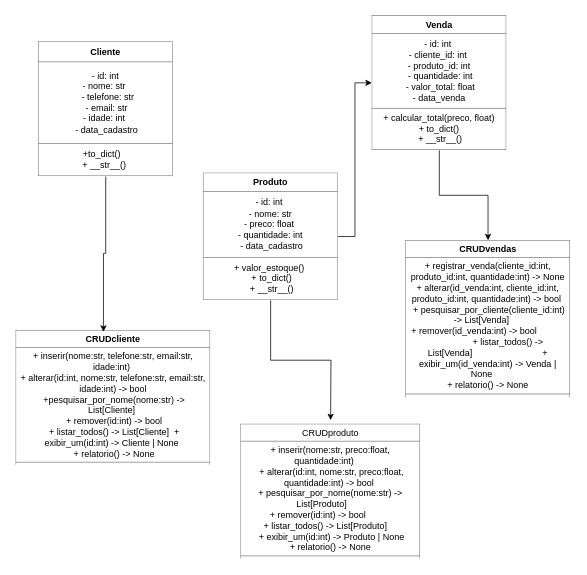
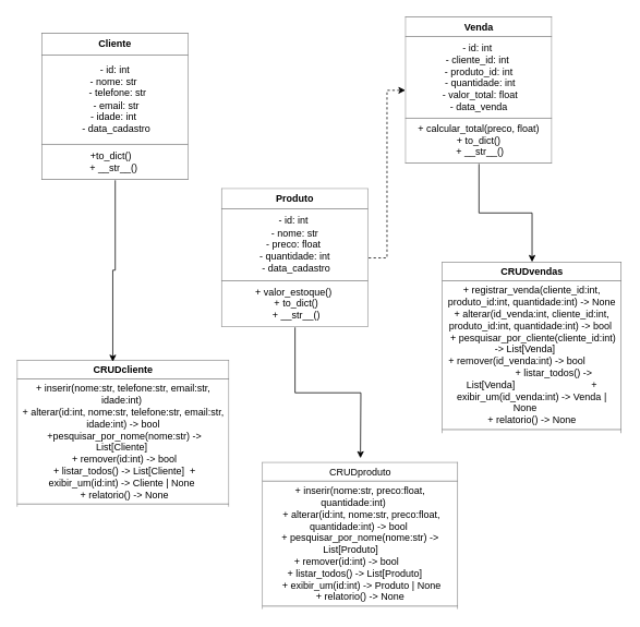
- <mxCell id="2" value="&lt;table border=&quot;1&quot; width=&quot;100%&quot; height=&quot;100%&quot; cellpadding=&quot;4&quot; style=&quot;width:100%;height:100%;border-collapse:collapse;&quot;&gt;&lt;tbody&gt;&lt;tr&gt;&lt;th align=&quot;center&quot;&gt;Cliente&lt;/th&gt;&lt;/tr&gt;&lt;tr&gt;&lt;td align=&quot;center&quot;&gt;- id: int &lt;br&gt;- nome: str&amp;nbsp;&lt;br&gt;&amp;nbsp; - telefone: str&lt;br&gt;&amp;nbsp; - email: str&amp;nbsp; &lt;br&gt;-&amp;nbsp;idade: int&amp;nbsp;&lt;br&gt;&amp;nbsp;- data_cadastro&lt;/td&gt;&lt;/tr&gt;&lt;tr&gt;&lt;td align=&quot;center&quot;&gt;+to_dict()&amp;nbsp; &amp;nbsp;&lt;br&gt;+ __str__()&amp;nbsp;&lt;/td&gt;&lt;/tr&gt;&lt;/tbody&gt;&lt;/table&gt;" style="text;html=1;whiteSpace=wrap;strokeColor=none;fillColor=none;overflow=fill;" vertex="1" parent="1"><mxGeometry x="50" y="55" width="180" height="180" as="geometry" /></mxCell>
+ <mxCell id="2" value="&lt;table border=&quot;1&quot; width=&quot;100%&quot; height=&quot;100%&quot; cellpadding=&quot;4&quot; style=&quot;width:100%;height:100%;border-collapse:collapse;&quot;&gt;&lt;tbody&gt;&lt;tr&gt;&lt;th align=&quot;center&quot;&gt;Cliente&lt;/th&gt;&lt;/tr&gt;&lt;tr&gt;&lt;td align=&quot;center&quot;&gt;- id: int &lt;br&gt;- nome: str&amp;nbsp;&lt;br&gt;&amp;nbsp; - telefone: str&lt;br&gt;&amp;nbsp; - email: str&amp;nbsp; &lt;br&gt;-&amp;nbsp;idade: int&amp;nbsp;&lt;br&gt;&amp;nbsp;- data_cadastro&lt;/td&gt;&lt;/tr&gt;&lt;tr&gt;&lt;td align=&quot;center&quot;&gt;+to_dict()&amp;nbsp; &amp;nbsp;&lt;br&gt;+ __str__()&amp;nbsp;&lt;/td&gt;&lt;/tr&gt;&lt;/tbody&gt;&lt;/table&gt;" style="text;html=1;whiteSpace=wrap;strokeColor=none;fillColor=none;overflow=fill;" vertex="1" parent="1"><mxGeometry x="50" y="40" width="180" height="180" as="geometry" /></mxCell>
- <mxCell id="3" style="edgeStyle=orthogonalEdgeStyle;rounded=0;orthogonalLoop=1;jettySize=auto;html=1;entryX=0;entryY=0.5;entryDx=0;entryDy=0;" edge="1" parent="1" source="4" target="6"><mxGeometry relative="1" as="geometry" /></mxCell>
+ <mxCell id="3" style="edgeStyle=orthogonalEdgeStyle;rounded=0;orthogonalLoop=1;jettySize=auto;html=1;entryX=0;entryY=0.5;entryDx=0;entryDy=0;dashed=1;" edge="1" parent="1" source="4" target="6"><mxGeometry relative="1" as="geometry" /></mxCell>
